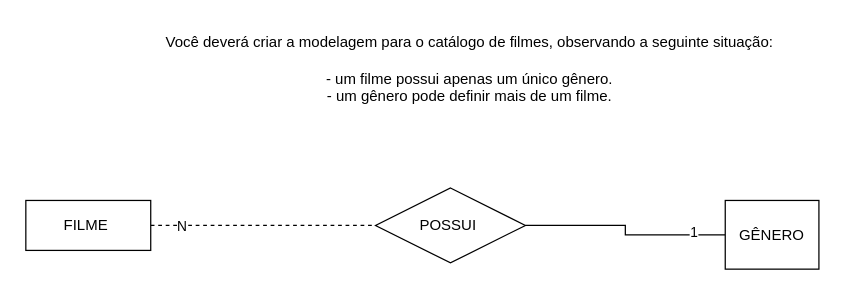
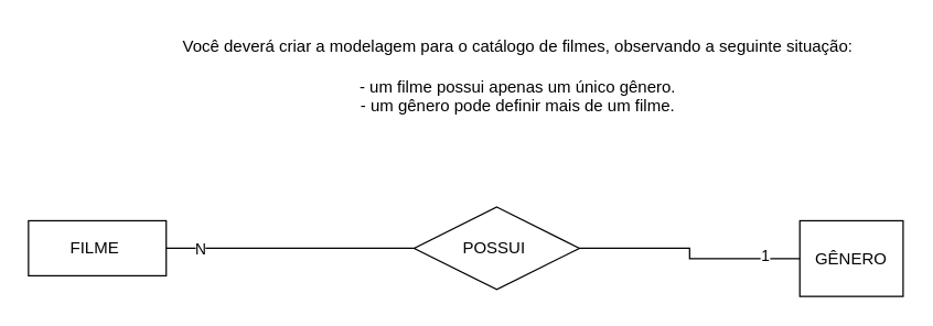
- <mxCell id="3" style="edgeStyle=orthogonalEdgeStyle;rounded=0;orthogonalLoop=1;jettySize=auto;html=1;entryX=0;entryY=0.5;entryDx=0;entryDy=0;endArrow=none;endFill=0;dashed=1;" parent="1" source="5" target="8" edge="1"><mxGeometry relative="1" as="geometry" /></mxCell>
+ <mxCell id="3" style="edgeStyle=orthogonalEdgeStyle;rounded=0;orthogonalLoop=1;jettySize=auto;html=1;entryX=0;entryY=0.5;entryDx=0;entryDy=0;endArrow=none;endFill=0;" parent="1" source="5" target="8" edge="1"><mxGeometry relative="1" as="geometry" /></mxCell>
